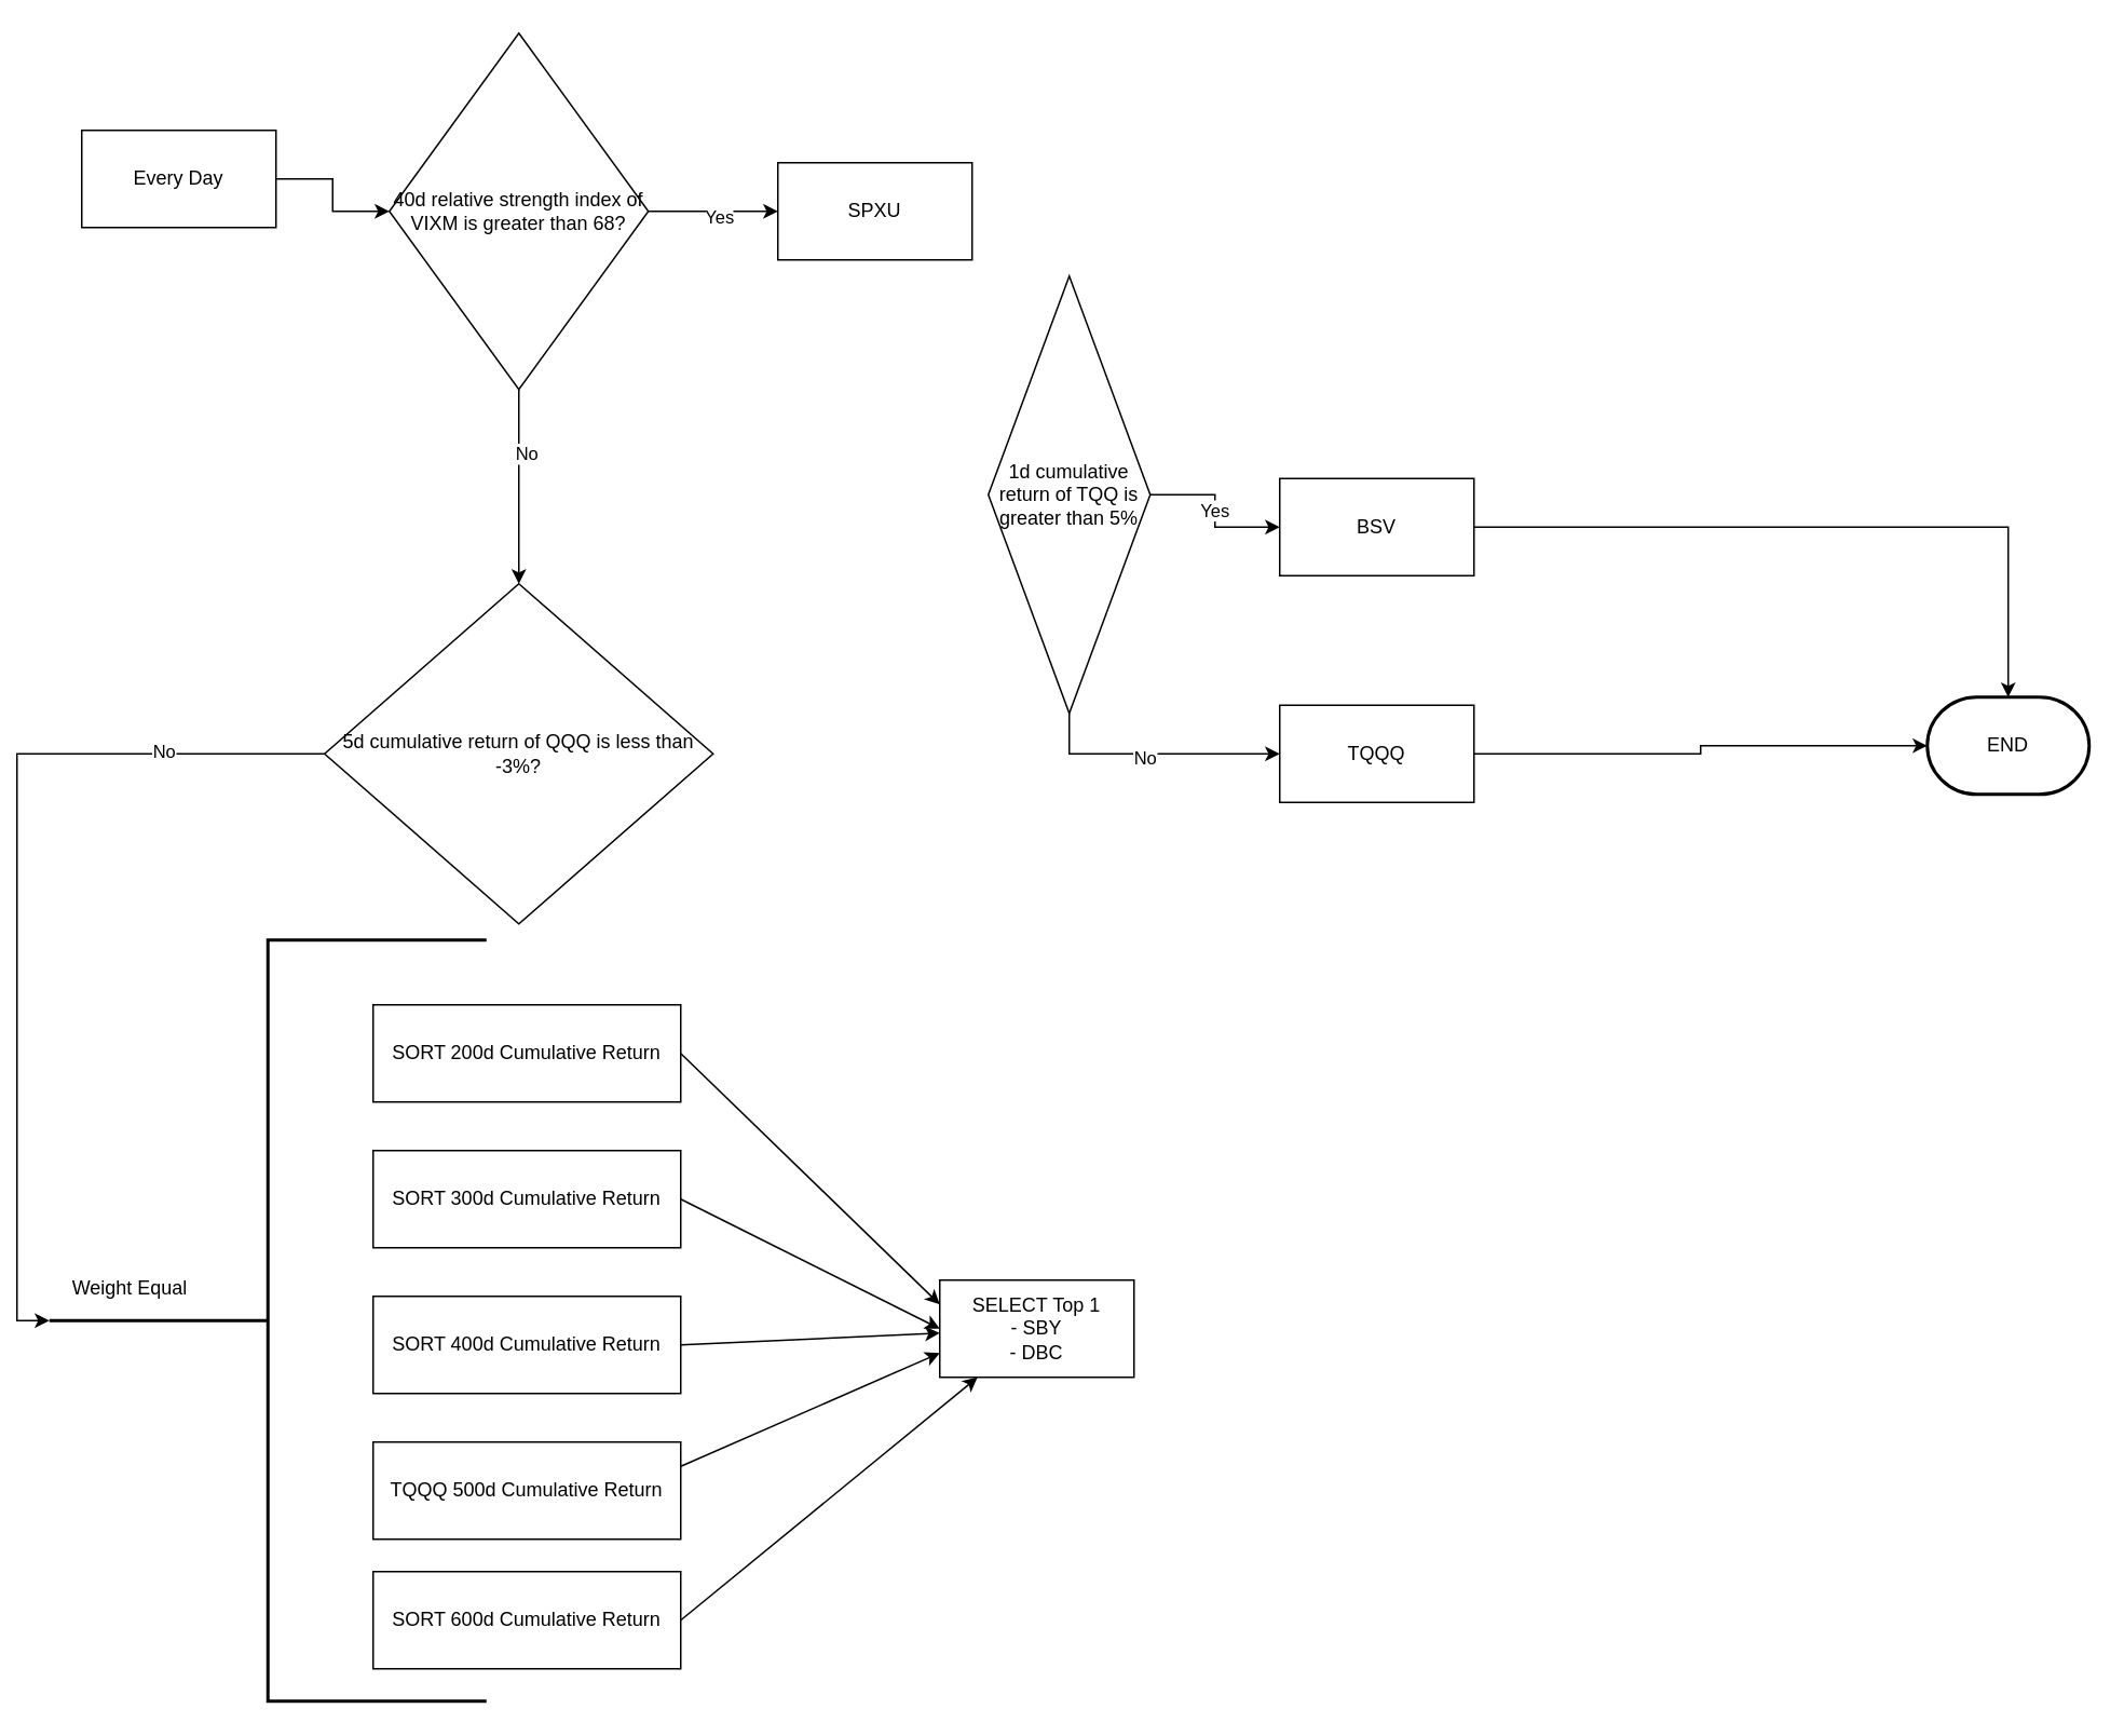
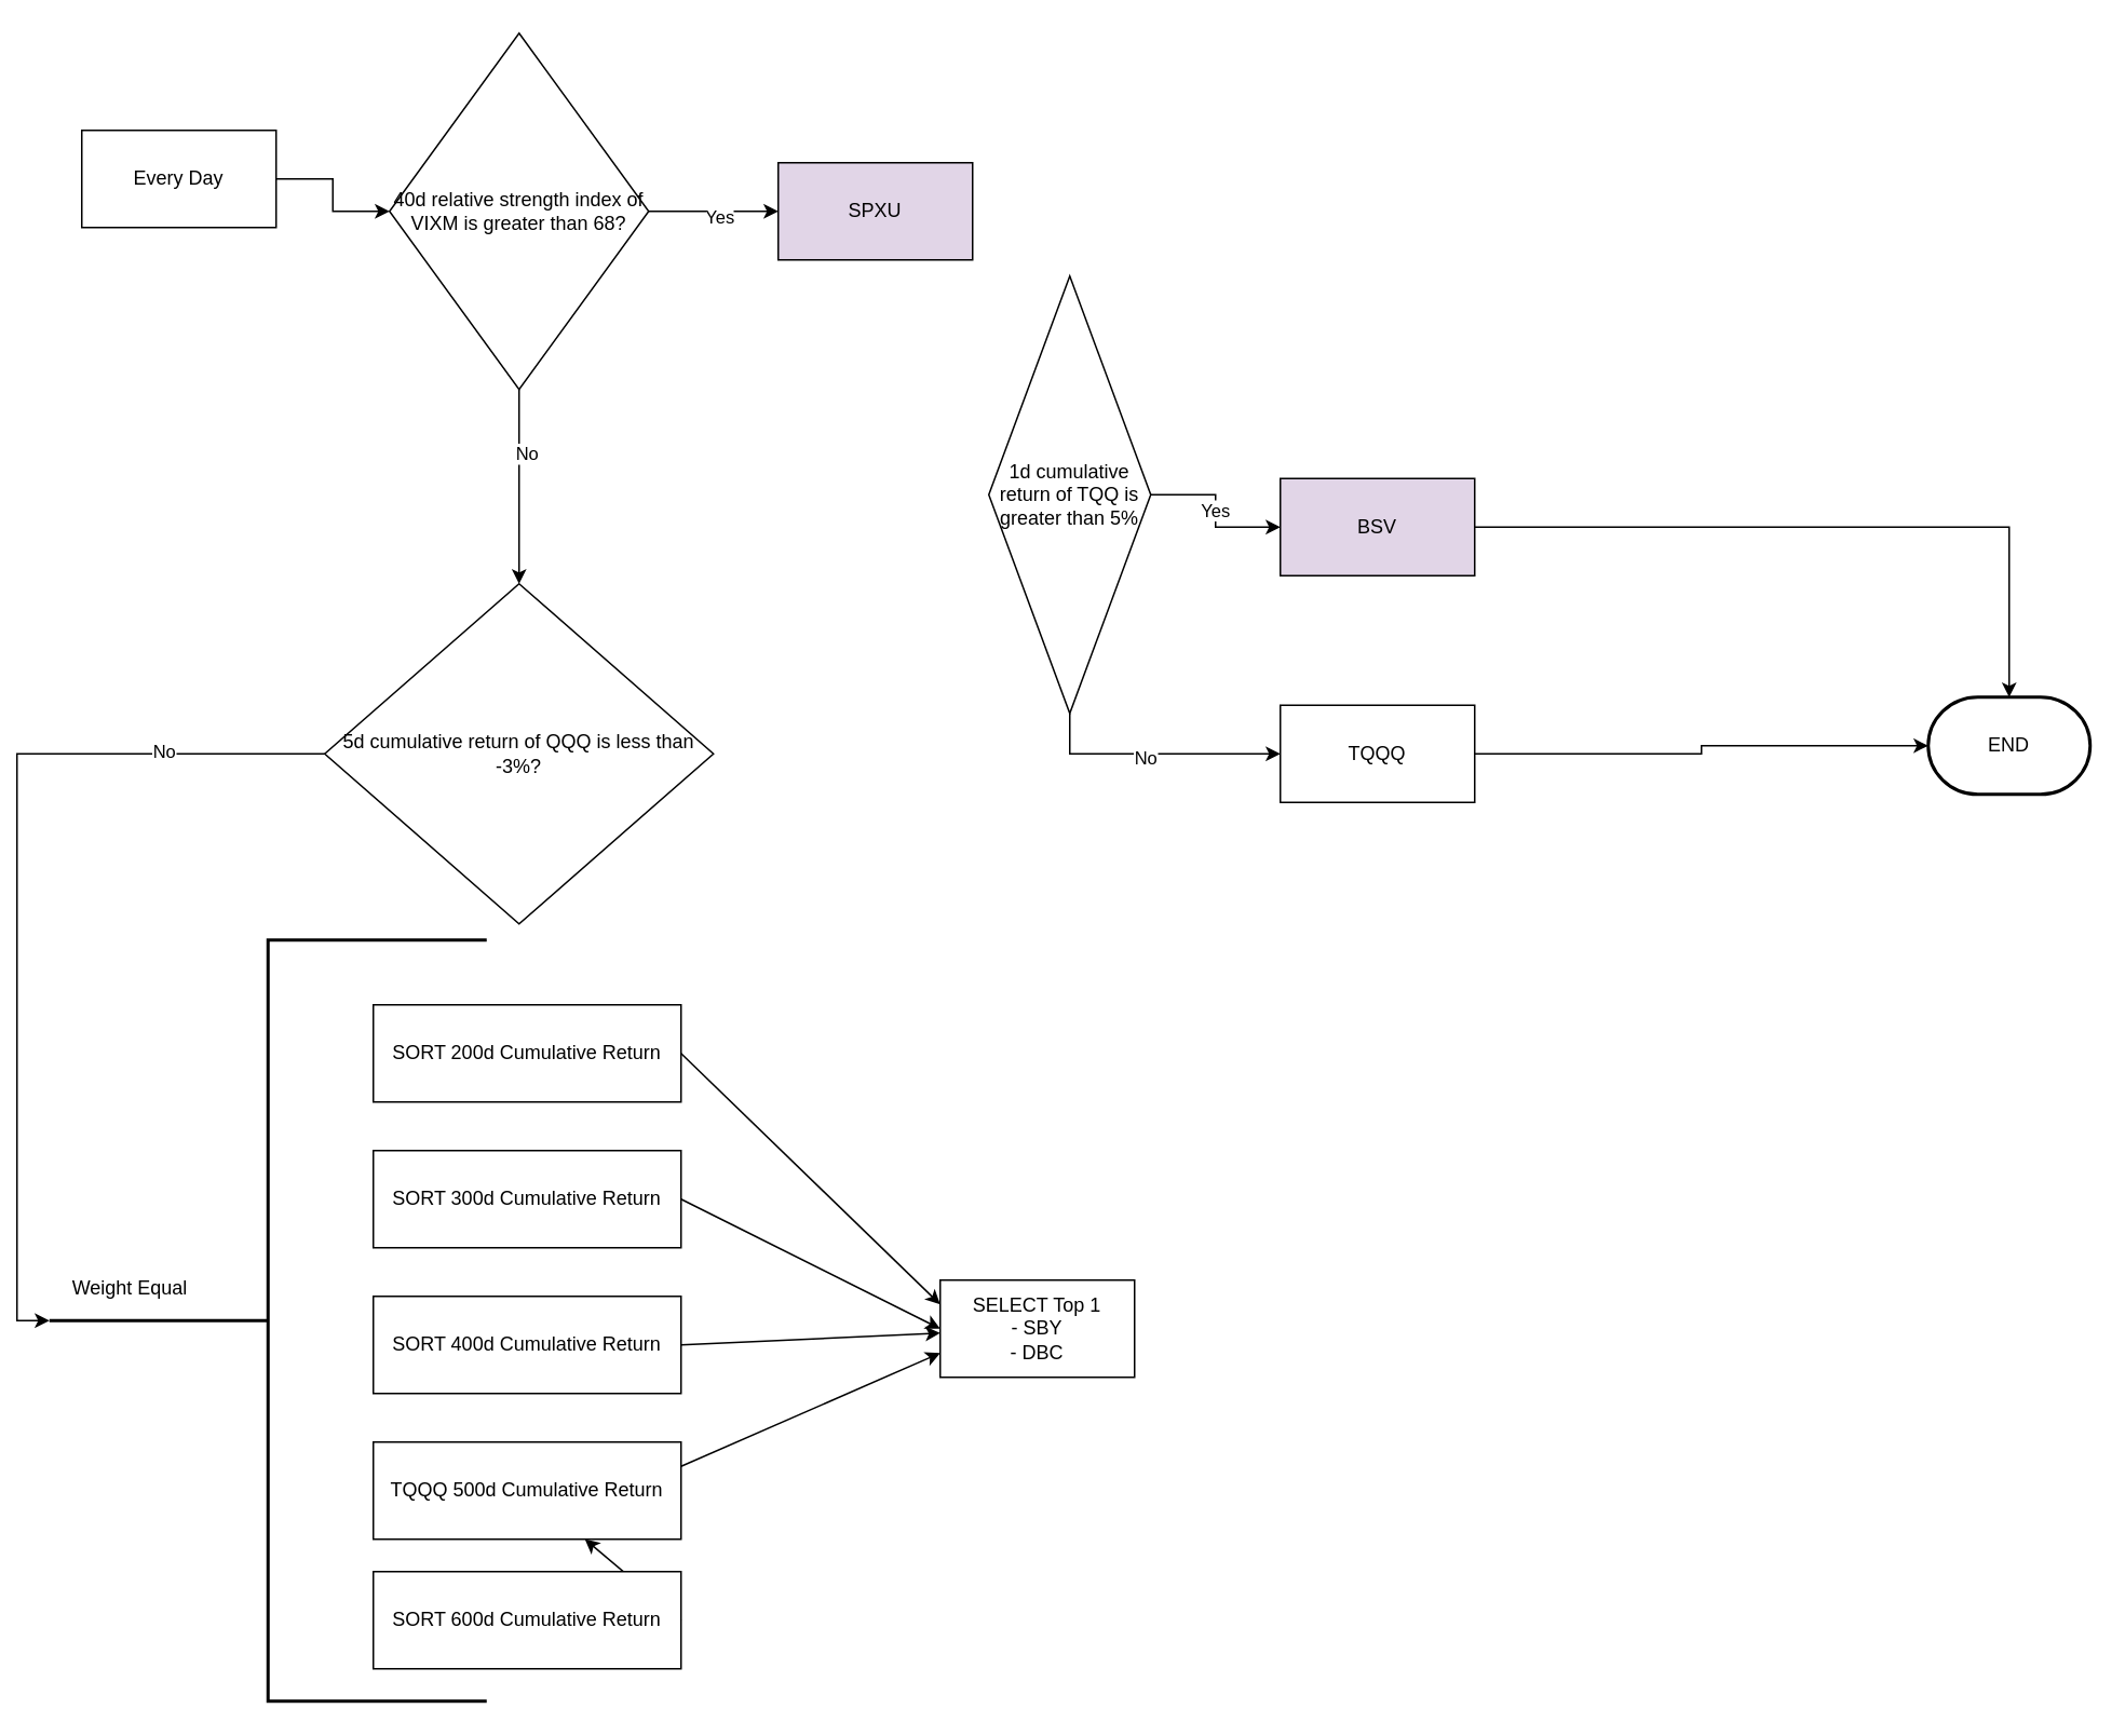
- <mxCell id="7" value="SPXU" style="rounded=0;whiteSpace=wrap;html=1;" vertex="1" parent="1"><mxGeometry x="480" y="100" width="120" height="60" as="geometry" /></mxCell>
+ <mxCell id="7" value="SPXU" style="rounded=0;whiteSpace=wrap;html=1;fillColor=#e1d5e7;" vertex="1" parent="1"><mxGeometry x="480" y="100" width="120" height="60" as="geometry" /></mxCell>
- <mxCell id="16" value="BSV" style="rounded=0;whiteSpace=wrap;html=1;" vertex="1" parent="1"><mxGeometry x="790" y="295" width="120" height="60" as="geometry" /></mxCell>
+ <mxCell id="16" value="BSV" style="rounded=0;whiteSpace=wrap;html=1;fillColor=#e1d5e7;" vertex="1" parent="1"><mxGeometry x="790" y="295" width="120" height="60" as="geometry" /></mxCell>
- <mxCell id="27" style="edgeStyle=none;rounded=0;orthogonalLoop=1;jettySize=auto;html=1;exitX=1;exitY=0.5;exitDx=0;exitDy=0;" edge="1" parent="1" source="28" target="30"><mxGeometry relative="1" as="geometry" /></mxCell>
+ <mxCell id="27" style="edgeStyle=none;rounded=0;orthogonalLoop=1;jettySize=auto;html=1;exitX=1;exitY=0.5;exitDx=0;exitDy=0;" edge="1" parent="1" source="28" target="26"><mxGeometry relative="1" as="geometry" /></mxCell>
